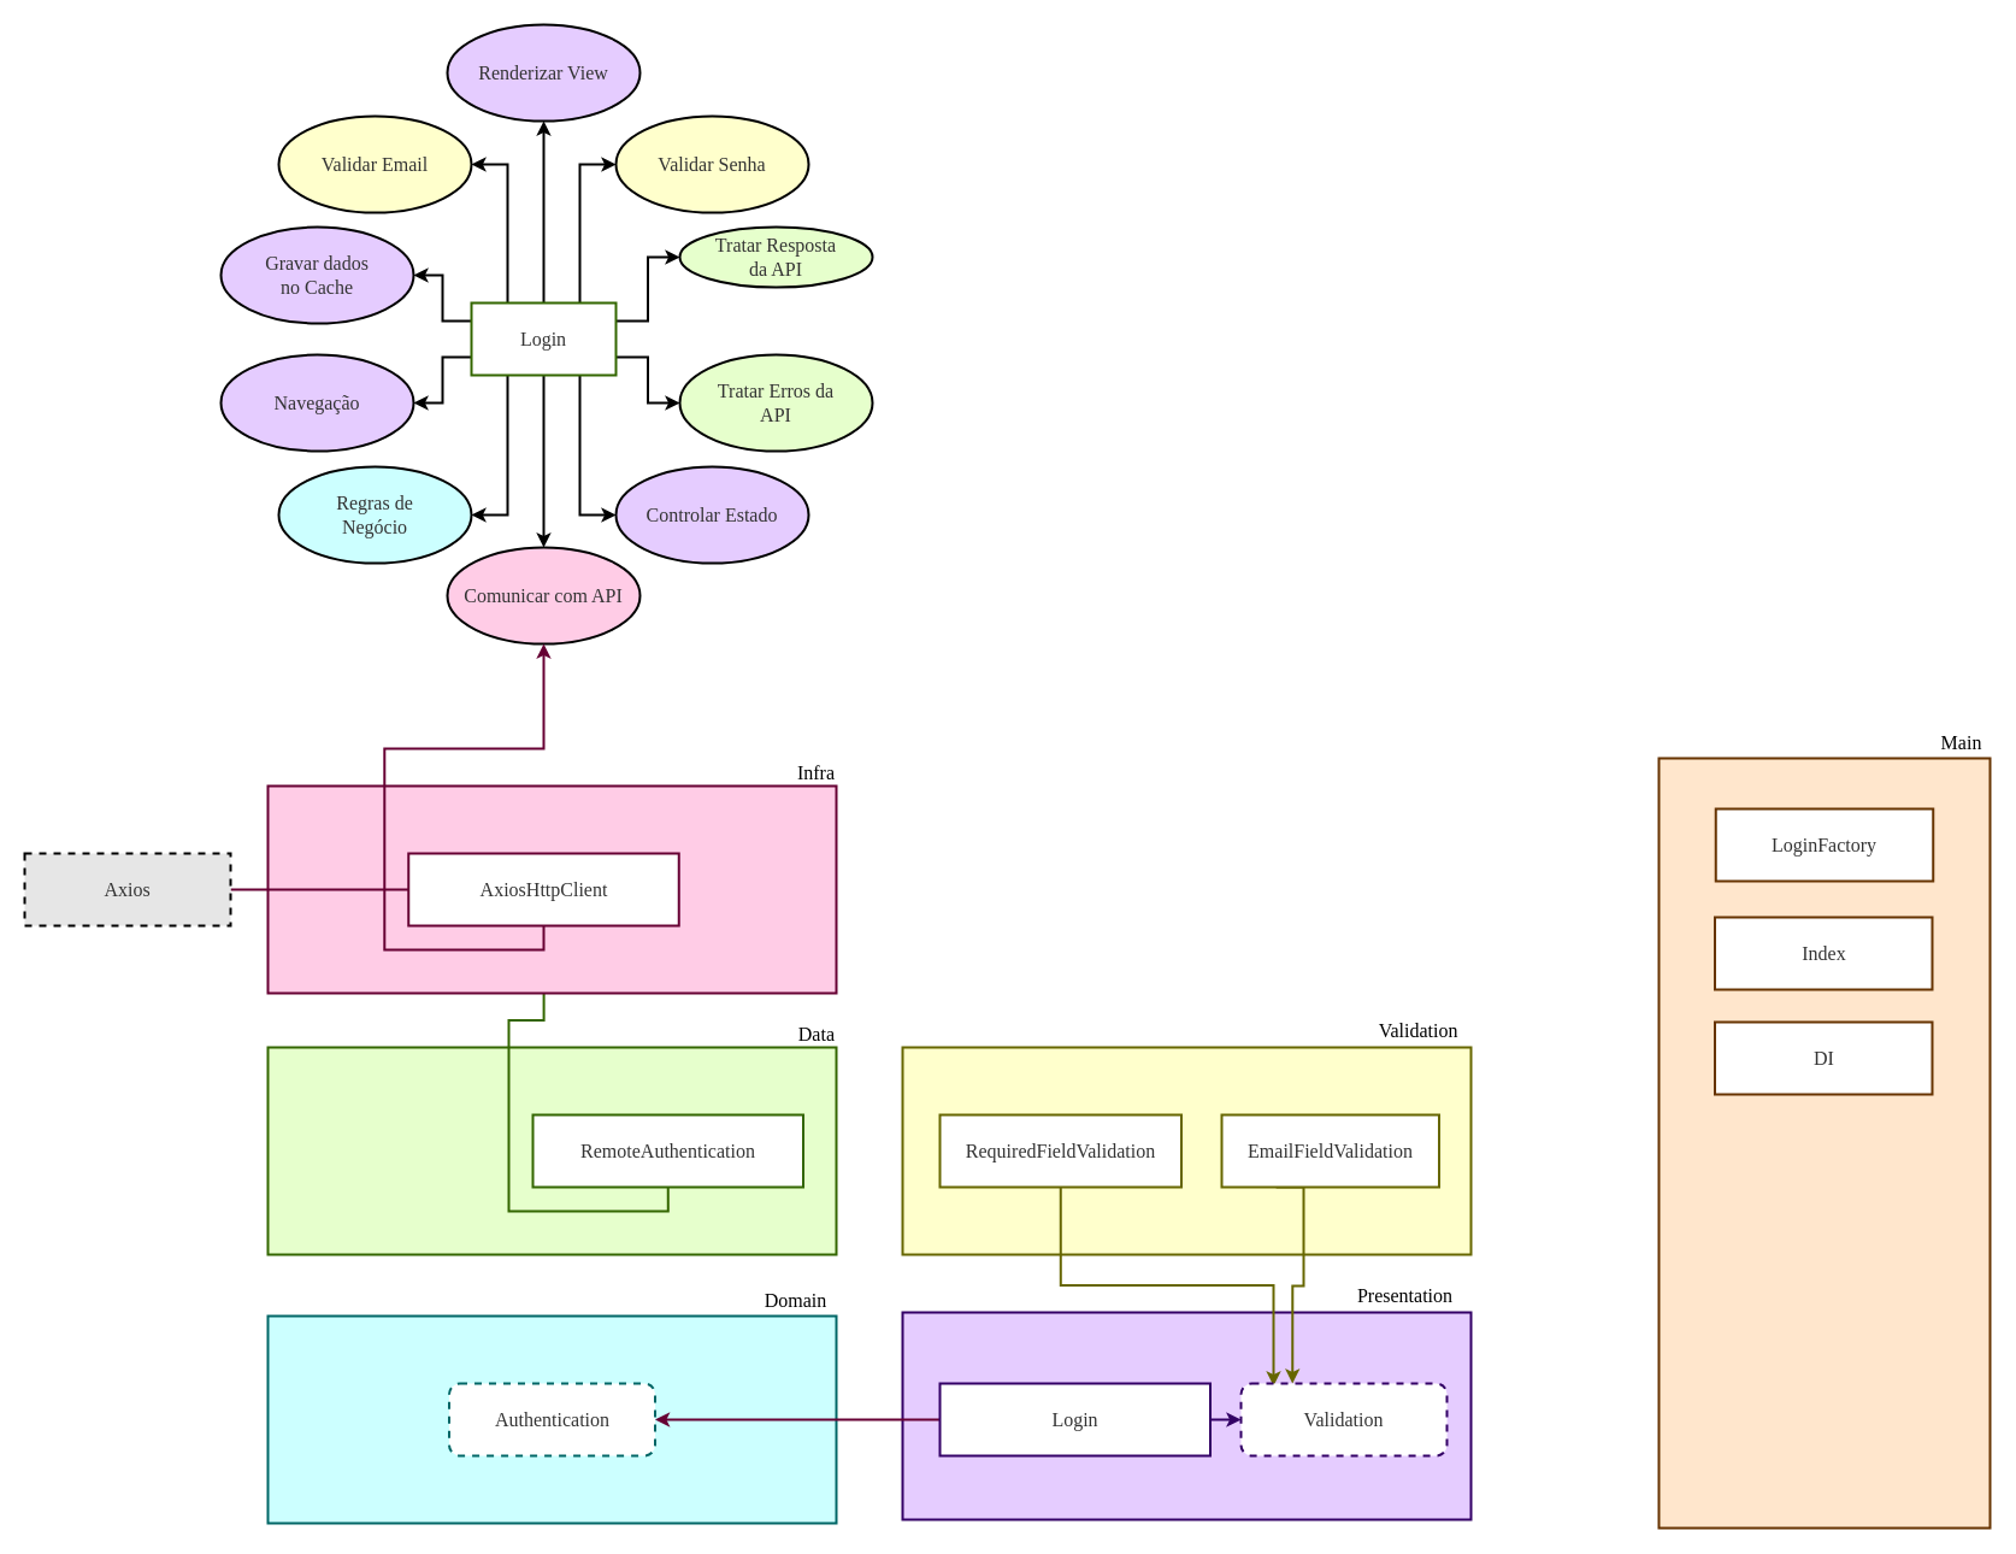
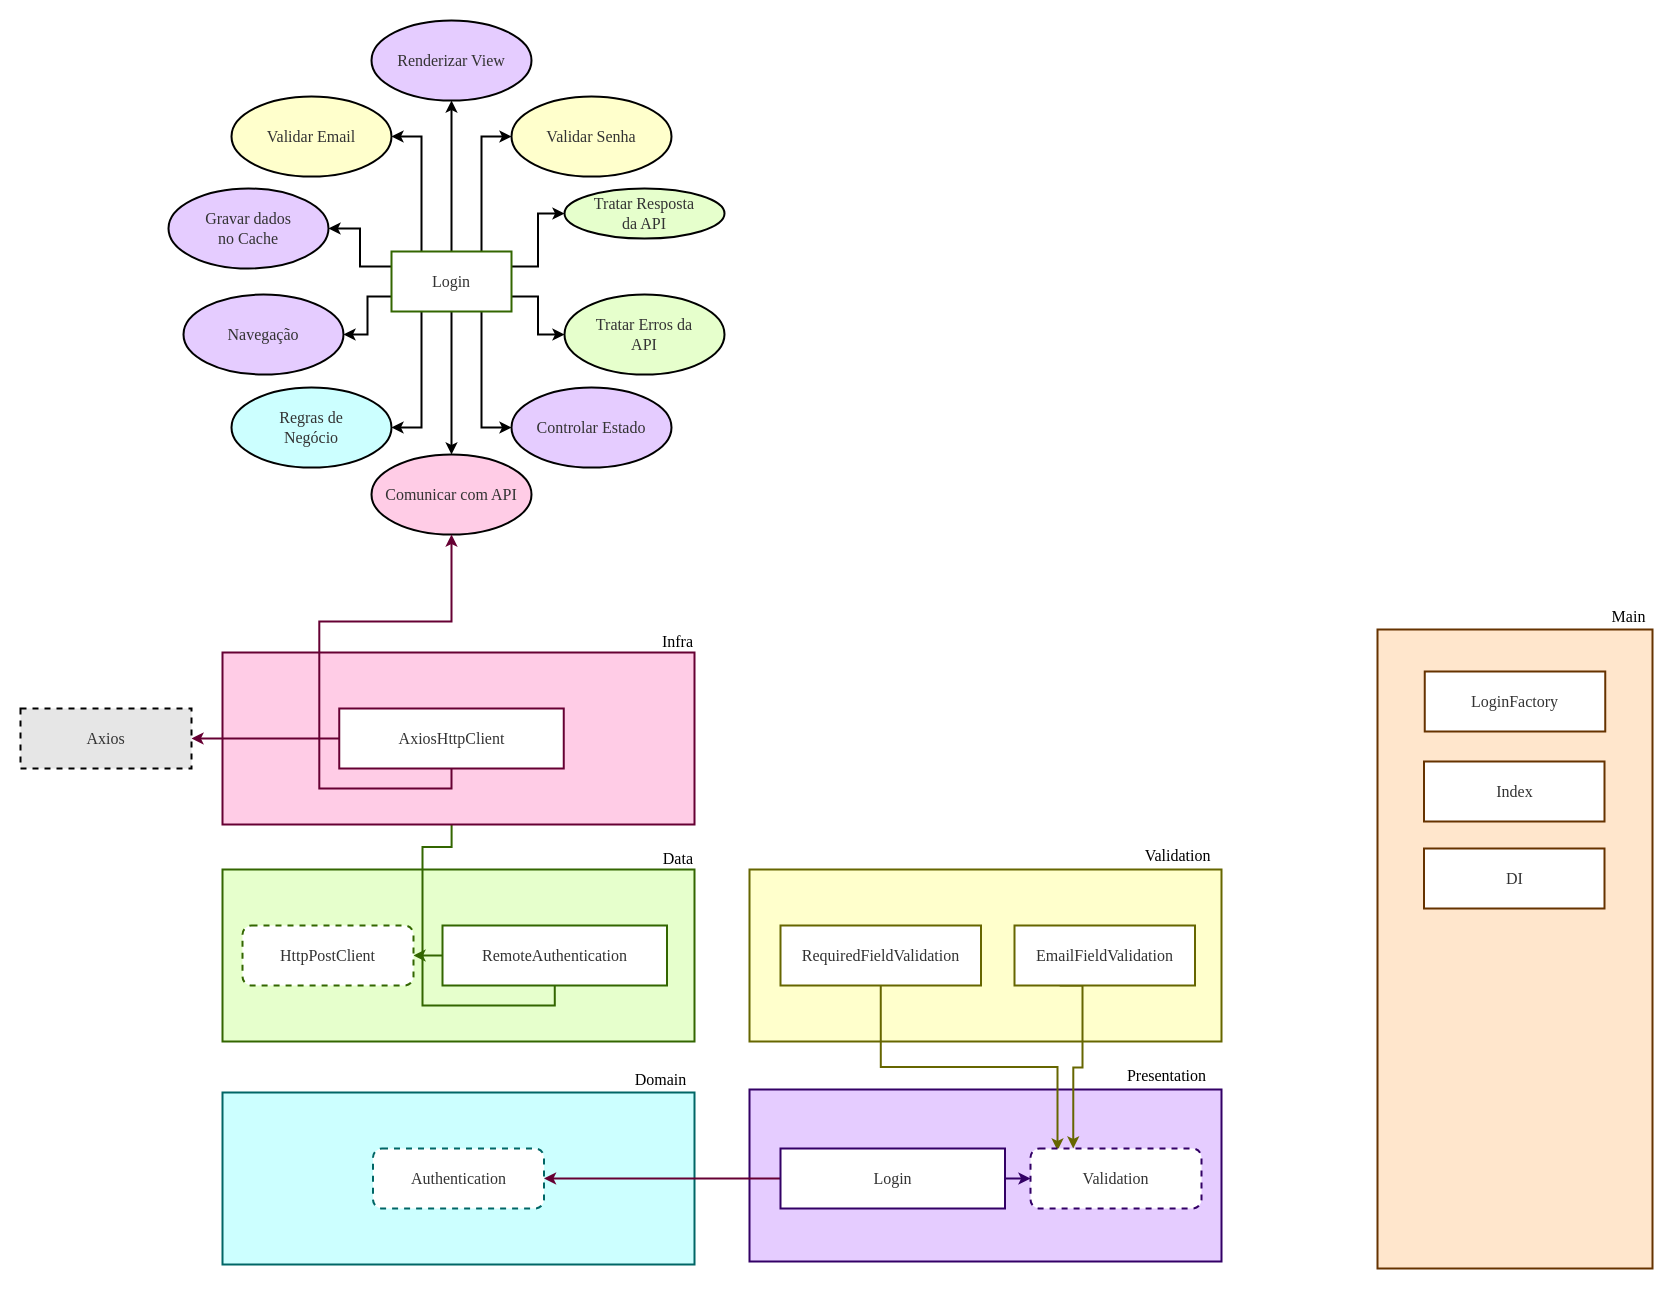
- <mxCell id="19" value="Gravar dados&lt;br&gt;no Cache" style="ellipse;whiteSpace=wrap;html=1;strokeWidth=2;fontFamily=Verdana;fontSize=16;fillColor=#E5CCFF;fontColor=#333333;" parent="1" vertex="1"><mxGeometry x="183" y="188" width="160" height="80" as="geometry" /></mxCell>
+ <mxCell id="19" value="Gravar dados&lt;br&gt;no Cache" style="ellipse;whiteSpace=wrap;html=1;strokeWidth=2;fontFamily=Verdana;fontSize=16;fillColor=#E5CCFF;fontColor=#333333;" parent="1" vertex="1"><mxGeometry x="168" y="188" width="160" height="80" as="geometry" /></mxCell>
- <mxCell id="34" style="edgeStyle=orthogonalEdgeStyle;rounded=0;orthogonalLoop=1;jettySize=auto;html=1;exitX=0;exitY=0.5;exitDx=0;exitDy=0;entryX=1;entryY=0.5;entryDx=0;entryDy=0;strokeColor=#660033;strokeWidth=2;fontFamily=Verdana;fontSize=16;endArrow=none;" parent="1" source="36" target="37" edge="1"><mxGeometry relative="1" as="geometry" /></mxCell>
+ <mxCell id="34" style="edgeStyle=orthogonalEdgeStyle;rounded=0;orthogonalLoop=1;jettySize=auto;html=1;exitX=0;exitY=0.5;exitDx=0;exitDy=0;entryX=1;entryY=0.5;entryDx=0;entryDy=0;strokeColor=#660033;strokeWidth=2;fontFamily=Verdana;fontSize=16;" parent="1" source="36" target="37" edge="1"><mxGeometry relative="1" as="geometry" /></mxCell>
+ <mxCell id="31" value="&lt;font color=&quot;#333333&quot;&gt;HttpPostClient&lt;/font&gt;" style="rounded=1;whiteSpace=wrap;html=1;strokeColor=#336600;strokeWidth=2;fillColor=#FFFFFF;fontFamily=Verdana;fontSize=16;dashed=1;" parent="1" vertex="1"><mxGeometry x="242" y="925" width="171" height="60" as="geometry" /></mxCell>
+ <mxCell id="25" style="edgeStyle=orthogonalEdgeStyle;rounded=0;orthogonalLoop=1;jettySize=auto;html=1;exitX=0;exitY=0.5;exitDx=0;exitDy=0;entryX=1;entryY=0.5;entryDx=0;entryDy=0;strokeColor=#336600;strokeWidth=2;fontFamily=Verdana;fontSize=16;" parent="1" source="26" target="31" edge="1"><mxGeometry relative="1" as="geometry" /></mxCell>
